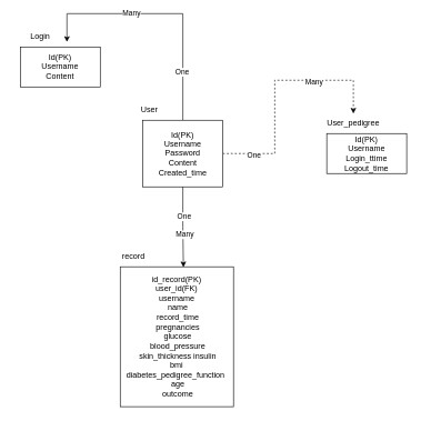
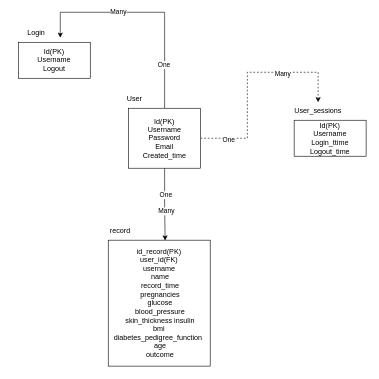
- <mxCell id="10" value="Id(PK)&lt;div&gt;Username&lt;/div&gt;&lt;div&gt;Content&lt;/div&gt;" style="rounded=0;whiteSpace=wrap;html=1;" parent="1" vertex="1"><mxGeometry x="30" y="70" width="120" height="60" as="geometry" /></mxCell>
+ <mxCell id="10" value="Id(PK)&lt;div&gt;Username&lt;/div&gt;&lt;div&gt;Logout&lt;/div&gt;" style="rounded=0;whiteSpace=wrap;html=1;" parent="1" vertex="1"><mxGeometry x="30" y="70" width="120" height="60" as="geometry" /></mxCell>
- <mxCell id="14" value="User_pedigree" style="text;html=1;align=center;verticalAlign=middle;whiteSpace=wrap;rounded=0;" parent="1" vertex="1"><mxGeometry x="490" y="170" width="80" height="30" as="geometry" /></mxCell>
+ <mxCell id="14" value="User_sessions" style="text;html=1;align=center;verticalAlign=middle;whiteSpace=wrap;rounded=0;" parent="1" vertex="1"><mxGeometry x="490" y="170" width="80" height="30" as="geometry" /></mxCell>
- <mxCell id="8" value="Id(PK)&lt;div&gt;Username&lt;/div&gt;&lt;div&gt;Password&lt;/div&gt;&lt;div&gt;Content&lt;/div&gt;&lt;div&gt;Created_time&lt;/div&gt;" style="rounded=0;whiteSpace=wrap;html=1;" parent="1" vertex="1"><mxGeometry x="214" y="180" width="120" height="100" as="geometry" /></mxCell>
+ <mxCell id="8" value="Id(PK)&lt;div&gt;Username&lt;/div&gt;&lt;div&gt;Password&lt;/div&gt;&lt;div&gt;Email&lt;/div&gt;&lt;div&gt;Created_time&lt;/div&gt;" style="rounded=0;whiteSpace=wrap;html=1;" parent="1" vertex="1"><mxGeometry x="214" y="180" width="120" height="100" as="geometry" /></mxCell>
